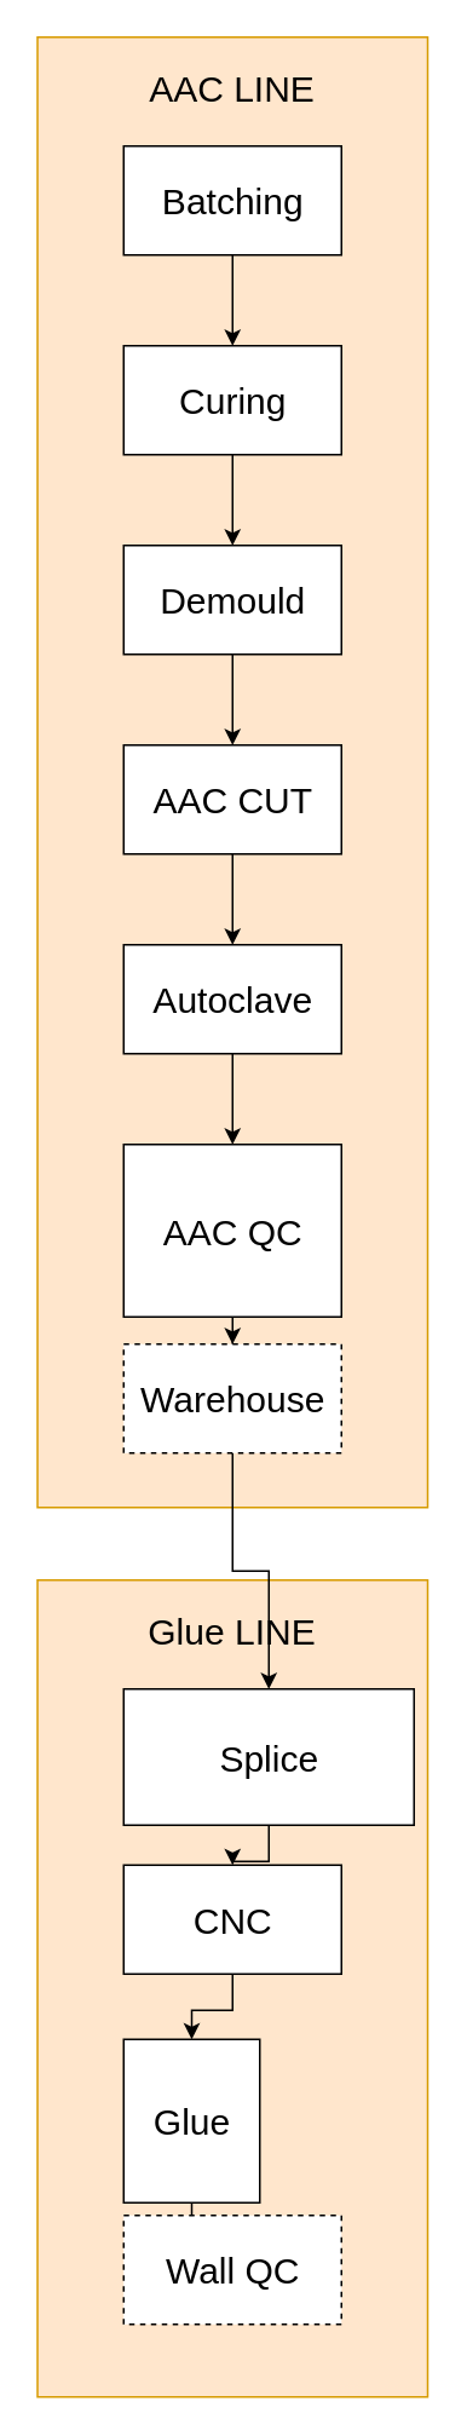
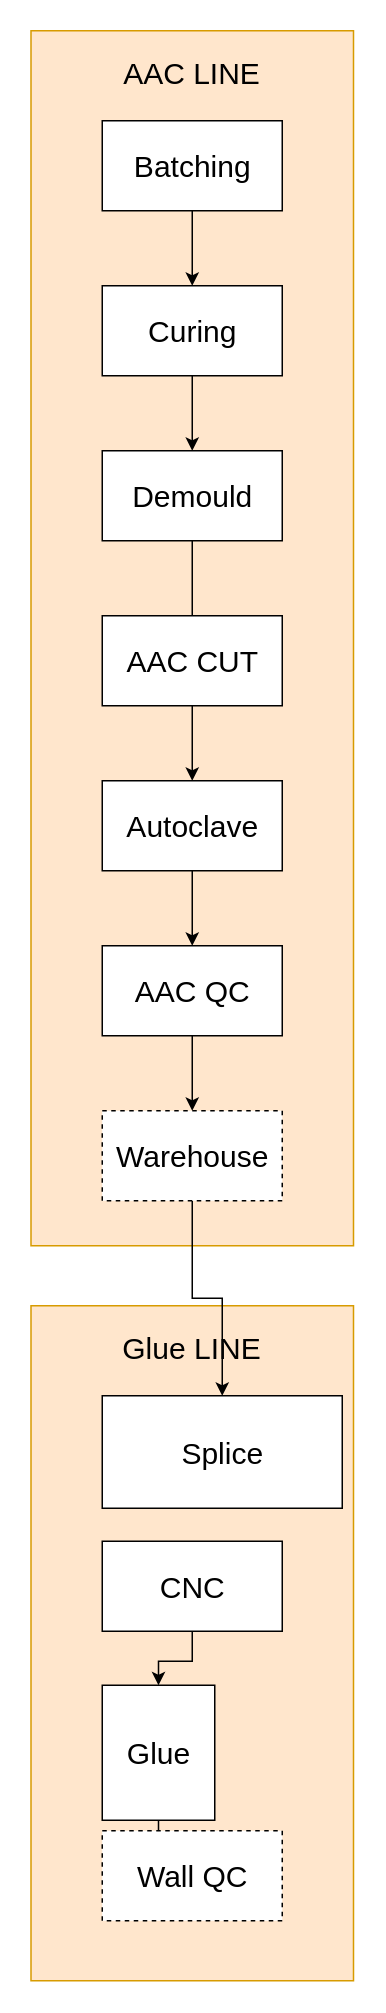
- <mxCell id="8" value="" style="edgeStyle=orthogonalEdgeStyle;rounded=0;orthogonalLoop=1;jettySize=auto;html=1;fontSize=20;" edge="1" parent="1" source="9" target="11"><mxGeometry relative="1" as="geometry" /></mxCell>
+ <mxCell id="8" value="" style="edgeStyle=orthogonalEdgeStyle;rounded=0;orthogonalLoop=1;jettySize=auto;html=1;fontSize=20;endArrow=none;" edge="1" parent="1" source="9" target="11"><mxGeometry relative="1" as="geometry" /></mxCell>
- <mxCell id="15" value="AAC QC" style="whiteSpace=wrap;html=1;rounded=0;fontSize=20;" vertex="1" parent="1"><mxGeometry x="67.5" y="630" width="120" height="95" as="geometry" /></mxCell>
+ <mxCell id="15" value="AAC QC" style="whiteSpace=wrap;html=1;rounded=0;fontSize=20;" vertex="1" parent="1"><mxGeometry x="67.5" y="630" width="120" height="60" as="geometry" /></mxCell>
- <mxCell id="18" value="" style="edgeStyle=orthogonalEdgeStyle;rounded=0;orthogonalLoop=1;jettySize=auto;html=1;fontSize=20;" edge="1" parent="1" source="19" target="21"><mxGeometry relative="1" as="geometry" /></mxCell>
